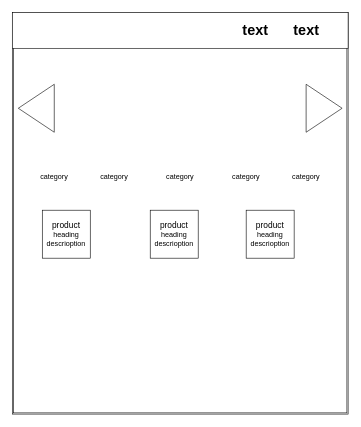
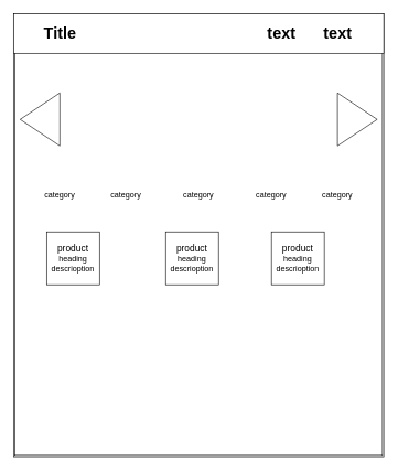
+ <mxCell id="4" value="Title" style="text;strokeColor=none;fillColor=none;html=1;fontSize=24;fontStyle=1;verticalAlign=middle;align=center;" vertex="1" parent="1"><mxGeometry x="40" y="30" width="100" height="40" as="geometry" /></mxCell>
